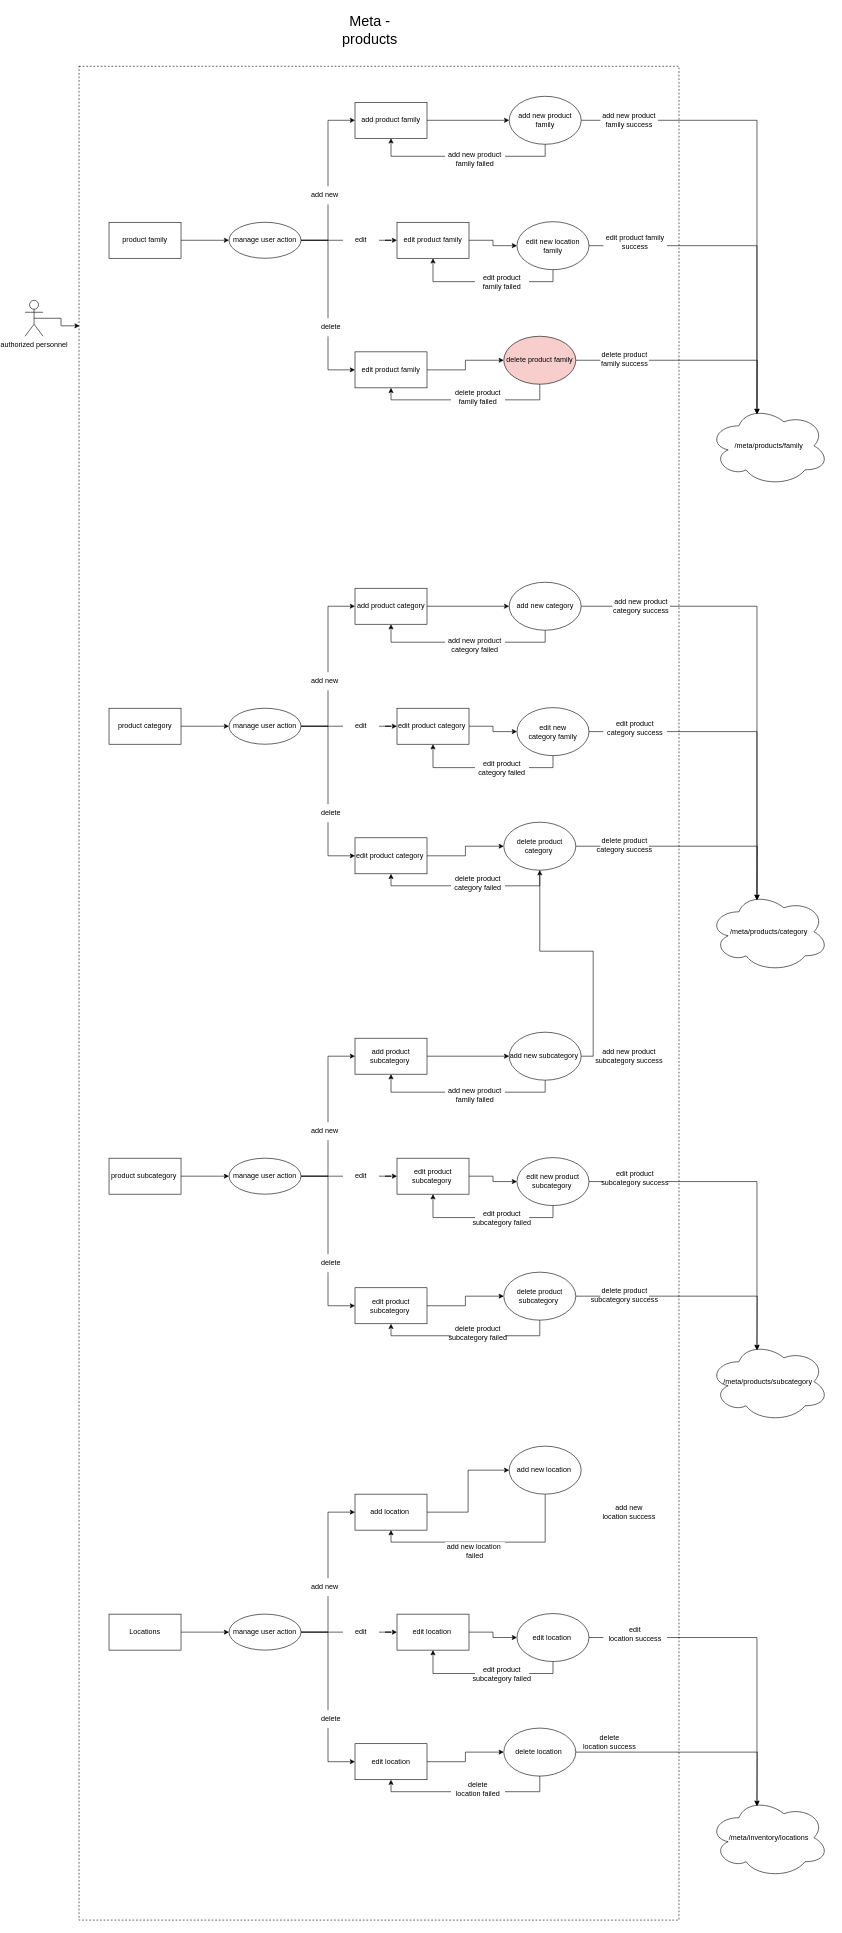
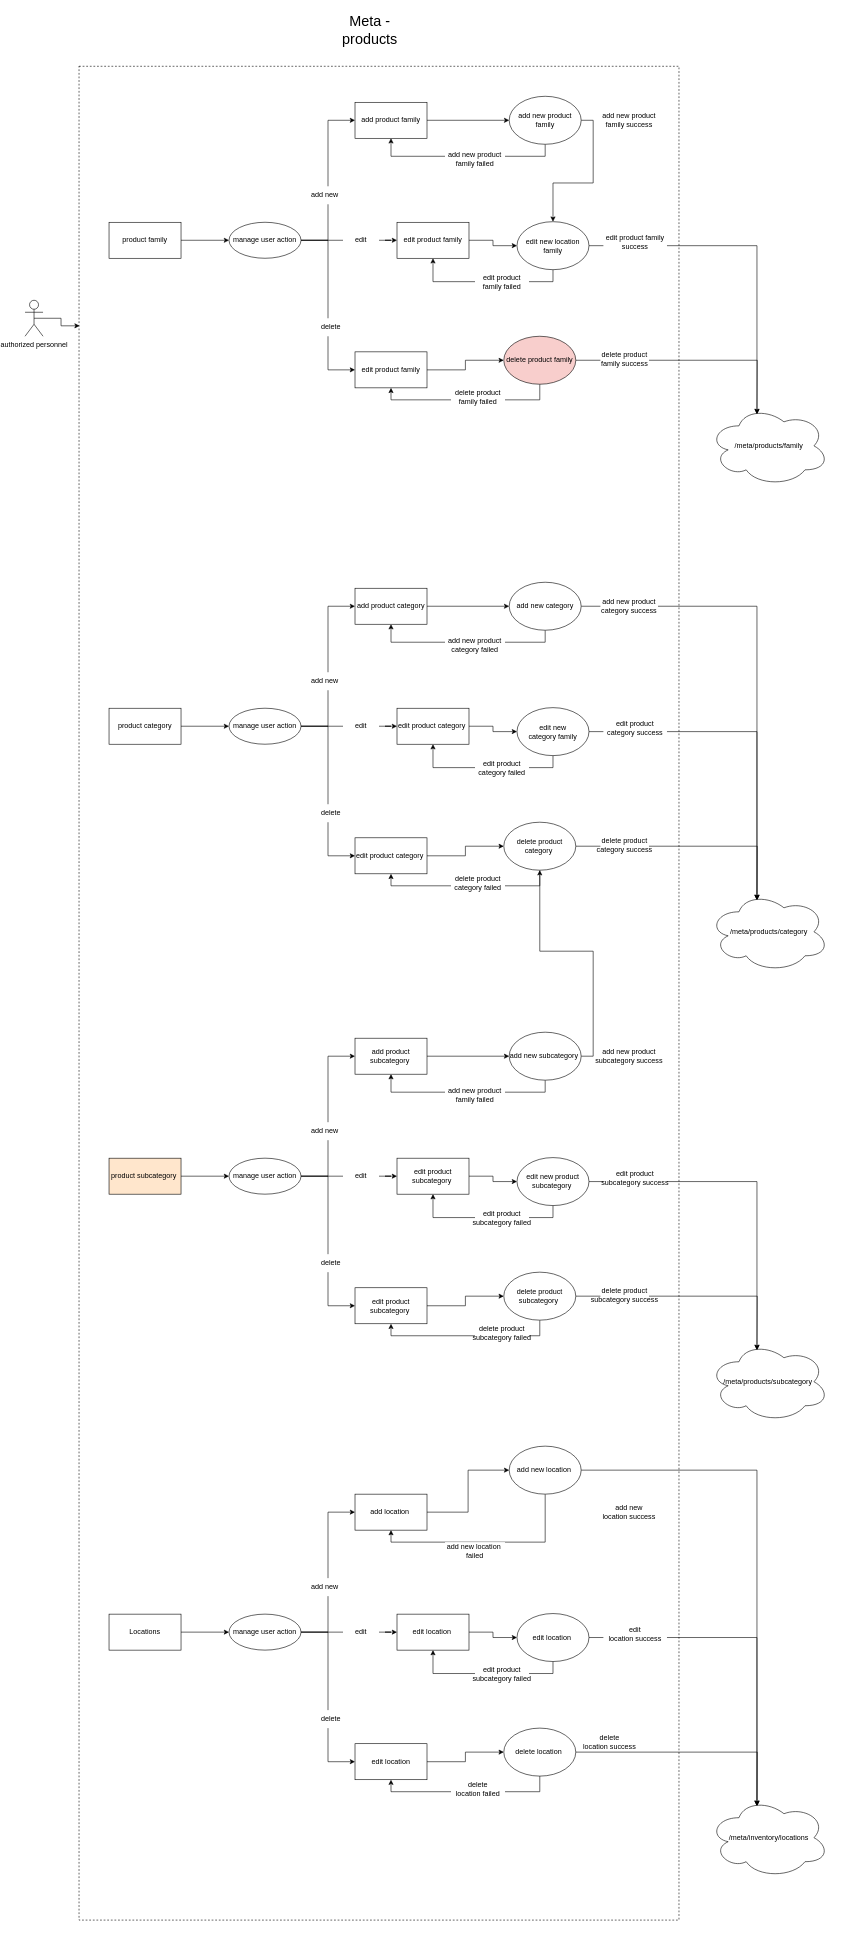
- <mxCell id="21" style="edgeStyle=orthogonalEdgeStyle;rounded=0;orthogonalLoop=1;jettySize=auto;html=1;exitX=1;exitY=0.5;exitDx=0;exitDy=0;entryX=0.4;entryY=0.1;entryDx=0;entryDy=0;entryPerimeter=0;" parent="1" source="22" target="23" edge="1"><mxGeometry relative="1" as="geometry" /></mxCell>
+ <mxCell id="21" style="edgeStyle=orthogonalEdgeStyle;rounded=0;orthogonalLoop=1;jettySize=auto;html=1;exitX=1;exitY=0.5;exitDx=0;exitDy=0;" parent="1" source="22" target="28" edge="1"><mxGeometry relative="1" as="geometry" /></mxCell>
- <mxCell id="56" value="add new product category success" style="text;html=1;strokeColor=none;fillColor=default;align=center;verticalAlign=middle;whiteSpace=wrap;rounded=0;" parent="1" vertex="1"><mxGeometry x="999" y="995" width="96" height="30" as="geometry" /></mxCell>
+ <mxCell id="56" value="add new product category success" style="text;html=1;strokeColor=none;fillColor=default;align=center;verticalAlign=middle;whiteSpace=wrap;rounded=0;" parent="1" vertex="1"><mxGeometry x="979" y="995" width="96" height="30" as="geometry" /></mxCell>
- <mxCell id="71" value="product subcategory&amp;nbsp;" style="rounded=0;whiteSpace=wrap;html=1;" parent="1" vertex="1"><mxGeometry x="160" y="1930" width="120" height="60" as="geometry" /></mxCell>
+ <mxCell id="71" value="product subcategory&amp;nbsp;" style="rounded=0;whiteSpace=wrap;html=1;fillColor=#ffe6cc;" parent="1" vertex="1"><mxGeometry x="160" y="1930" width="120" height="60" as="geometry" /></mxCell>
- <mxCell id="98" value="delete product subcategory&amp;nbsp;failed" style="text;html=1;strokeColor=none;fillColor=default;align=center;verticalAlign=middle;whiteSpace=wrap;rounded=0;" parent="1" vertex="1"><mxGeometry x="730" y="2206" width="90" height="30" as="geometry" /></mxCell>
+ <mxCell id="98" value="delete product subcategory&amp;nbsp;failed" style="text;html=1;strokeColor=none;fillColor=default;align=center;verticalAlign=middle;whiteSpace=wrap;rounded=0;" parent="1" vertex="1"><mxGeometry x="770" y="2206" width="90" height="30" as="geometry" /></mxCell>
+ <mxCell id="117" style="edgeStyle=orthogonalEdgeStyle;rounded=0;orthogonalLoop=1;jettySize=auto;html=1;exitX=1;exitY=0.5;exitDx=0;exitDy=0;entryX=0.4;entryY=0.1;entryDx=0;entryDy=0;entryPerimeter=0;" parent="1" source="118" target="119" edge="1"><mxGeometry relative="1" as="geometry" /></mxCell>
